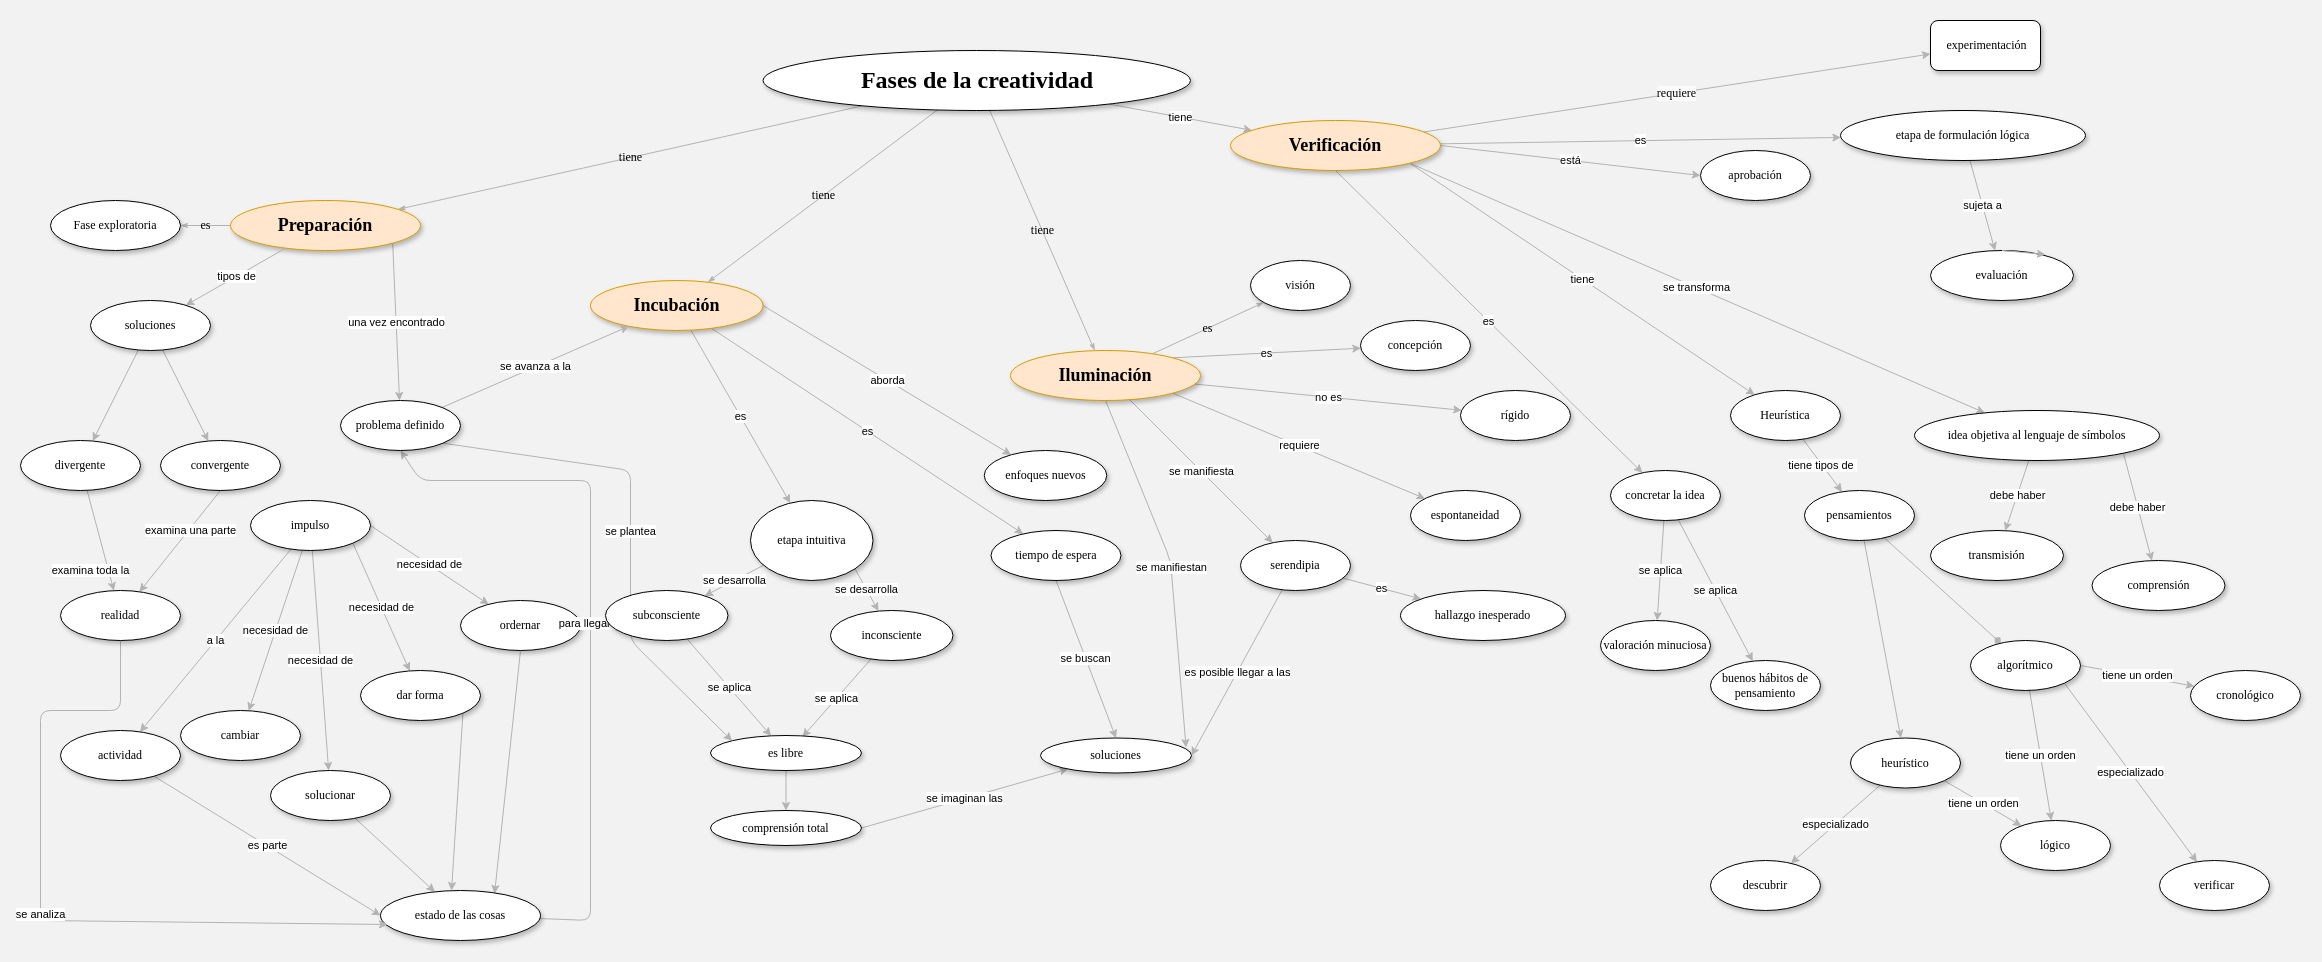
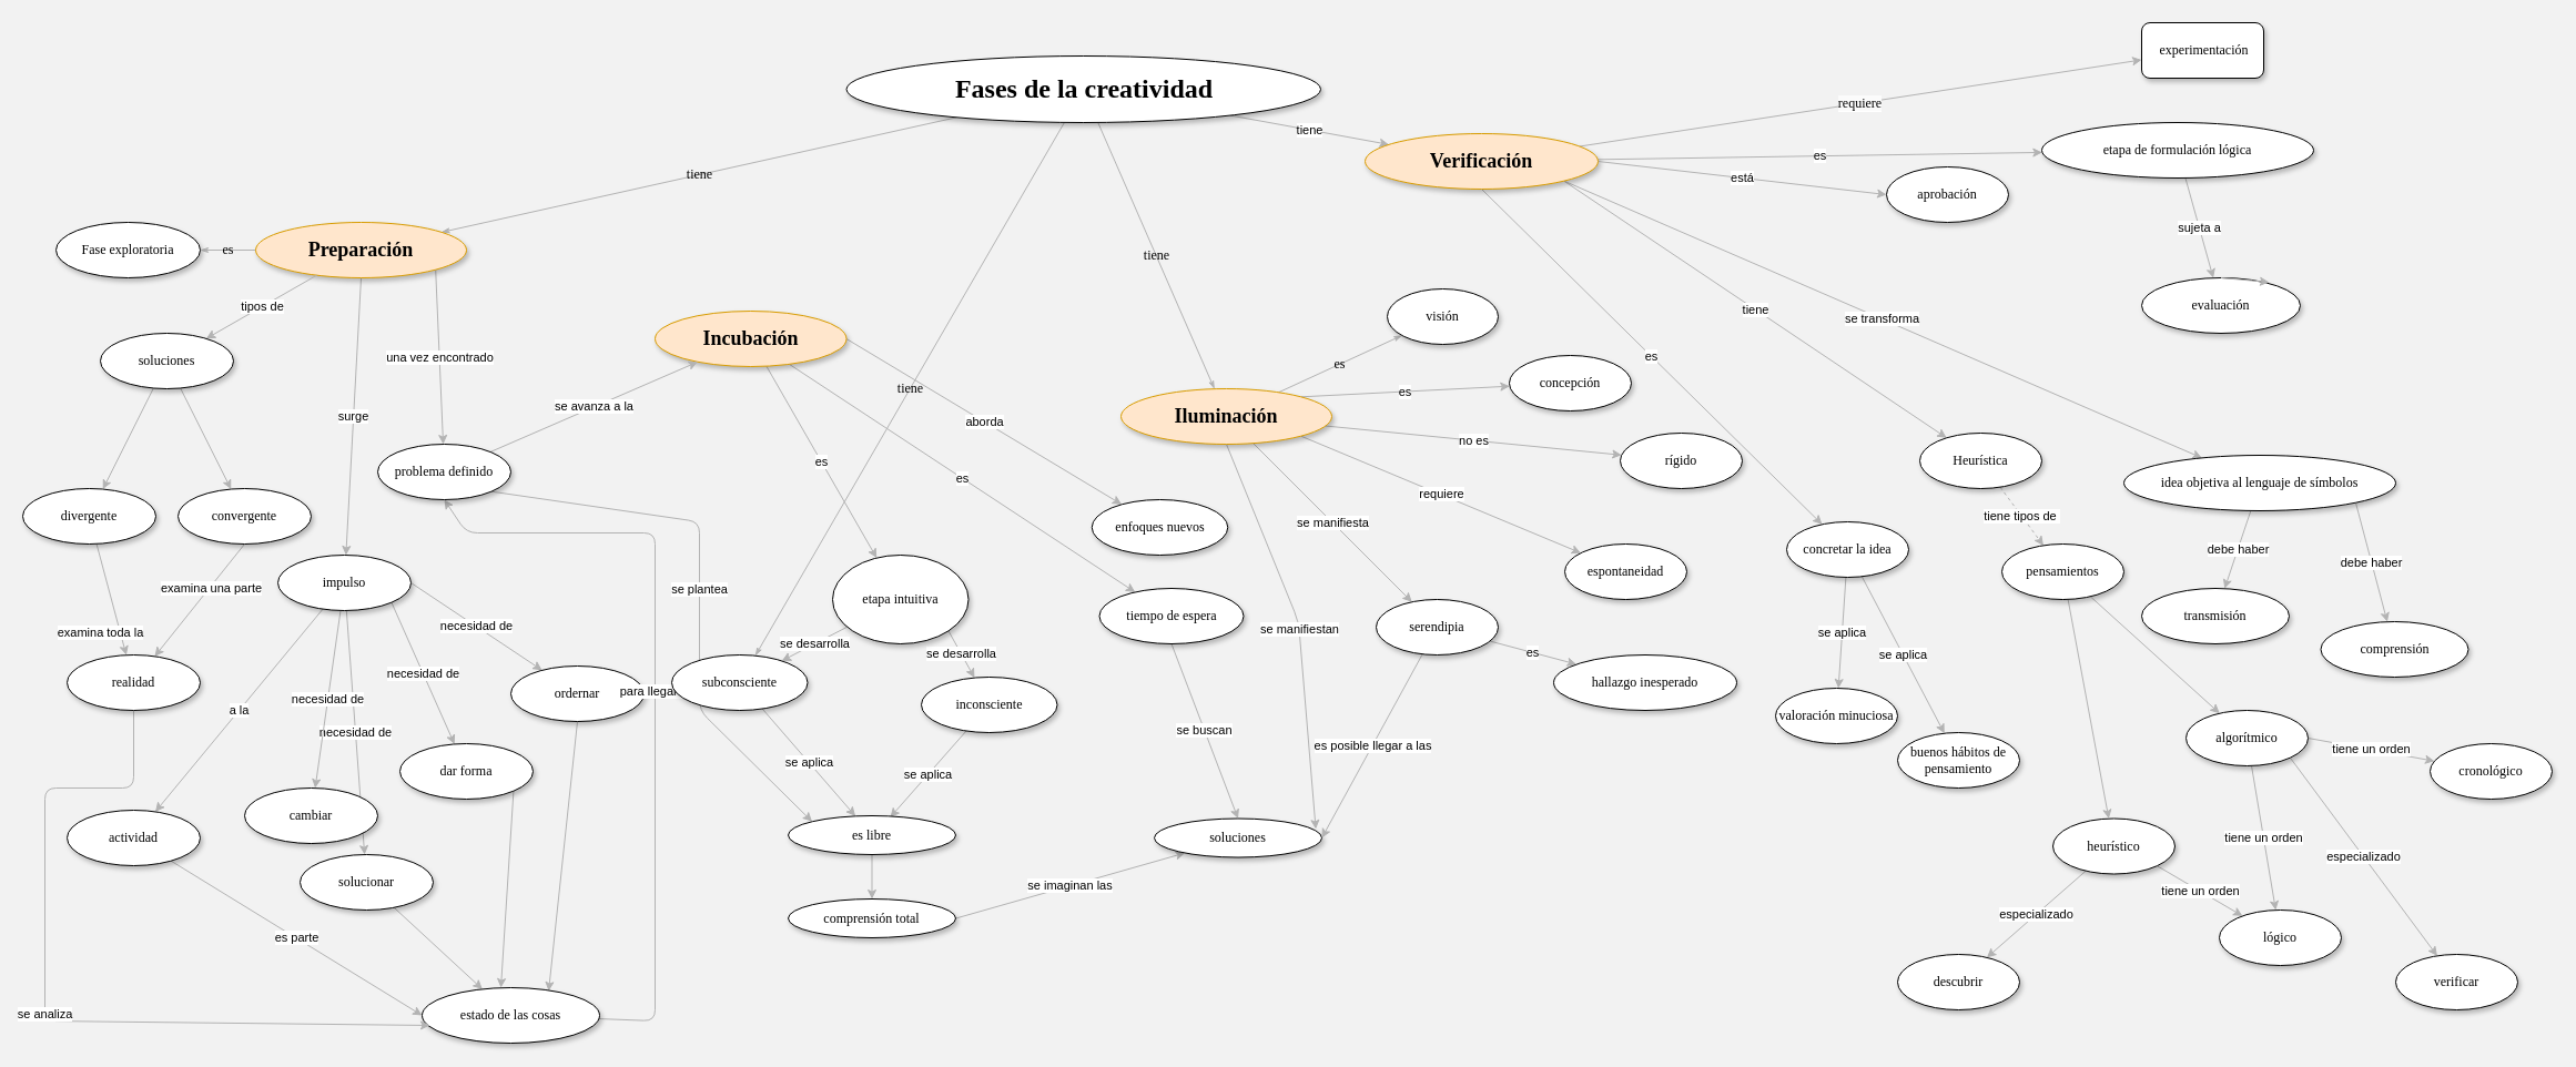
- <mxCell id="2" value="tiene" style="edgeStyle=none;rounded=1;html=1;labelBackgroundColor=none;startArrow=none;startFill=0;startSize=5;endArrow=classicThin;endFill=1;endSize=5;jettySize=auto;orthogonalLoop=1;strokeColor=#B3B3B3;strokeWidth=1;fontFamily=Verdana;fontSize=12" parent="1" source="6" target="10" edge="1"><mxGeometry relative="1" as="geometry" /></mxCell>
+ <mxCell id="2" value="tiene" style="edgeStyle=none;rounded=1;html=1;labelBackgroundColor=none;startArrow=none;startFill=0;startSize=5;endArrow=classicThin;endFill=1;endSize=5;jettySize=auto;orthogonalLoop=1;strokeColor=#B3B3B3;strokeWidth=1;fontFamily=Verdana;fontSize=12;" parent="1" source="6" target="65" edge="1"><mxGeometry relative="1" as="geometry" /></mxCell>
+ <mxCell id="20" value="surge" style="edgeStyle=none;rounded=1;orthogonalLoop=1;jettySize=auto;html=1;exitX=0.5;exitY=1;exitDx=0;exitDy=0;strokeColor=#B3B3B3;" edge="1" parent="1" source="22" target="37"><mxGeometry relative="1" as="geometry" /></mxCell>
- <mxCell id="99" value="tiene tipos de&amp;nbsp;" style="edgeStyle=none;rounded=1;orthogonalLoop=1;jettySize=auto;html=1;strokeColor=#B3B3B3;" edge="1" parent="1" source="100" target="103"><mxGeometry relative="1" as="geometry" /></mxCell>
+ <mxCell id="99" value="tiene tipos de&amp;nbsp;" style="edgeStyle=none;rounded=1;orthogonalLoop=1;jettySize=auto;html=1;strokeColor=#B3B3B3;dashed=1;" edge="1" parent="1" source="100" target="103"><mxGeometry relative="1" as="geometry" /></mxCell>
- <mxCell id="101" style="edgeStyle=none;rounded=1;orthogonalLoop=1;jettySize=auto;html=1;strokeColor=#B3B3B3;endArrow=diamond;" edge="1" parent="1" source="103" target="107"><mxGeometry relative="1" as="geometry" /></mxCell>
+ <mxCell id="101" style="edgeStyle=none;rounded=1;orthogonalLoop=1;jettySize=auto;html=1;strokeColor=#B3B3B3;" edge="1" parent="1" source="103" target="107"><mxGeometry relative="1" as="geometry" /></mxCell>
- <mxCell id="46" value="cambiar" style="ellipse;whiteSpace=wrap;html=1;rounded=0;shadow=1;comic=0;labelBackgroundColor=none;strokeWidth=1;fontFamily=Verdana;fontSize=12;align=center;" vertex="1" parent="1"><mxGeometry x="180" y="710" width="120" height="50" as="geometry" /></mxCell>
+ <mxCell id="46" value="cambiar" style="ellipse;whiteSpace=wrap;html=1;rounded=0;shadow=1;comic=0;labelBackgroundColor=none;strokeWidth=1;fontFamily=Verdana;fontSize=12;align=center;" vertex="1" parent="1"><mxGeometry x="220" y="710" width="120" height="50" as="geometry" /></mxCell>
